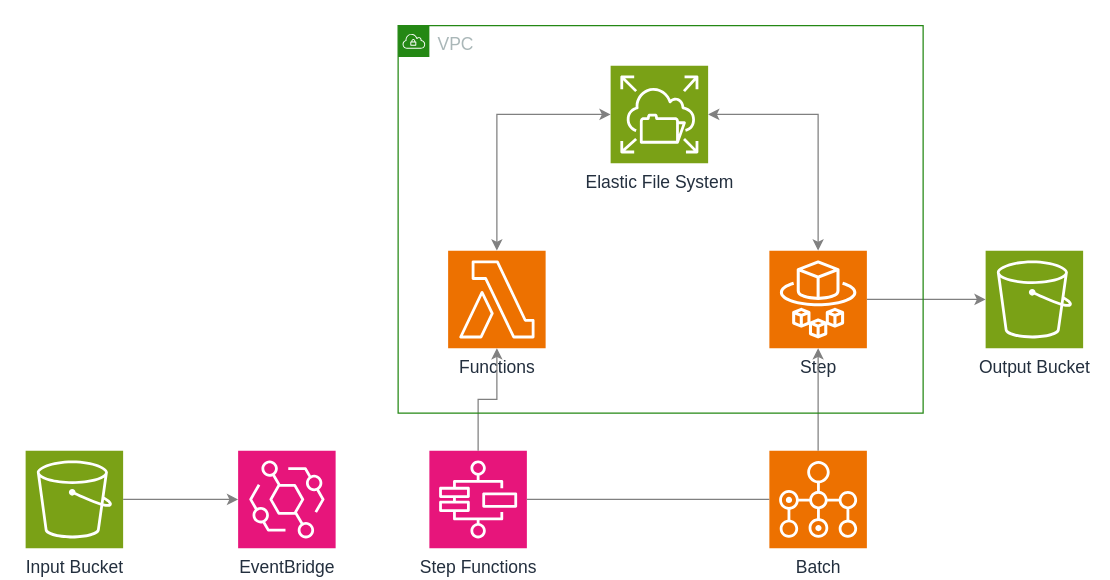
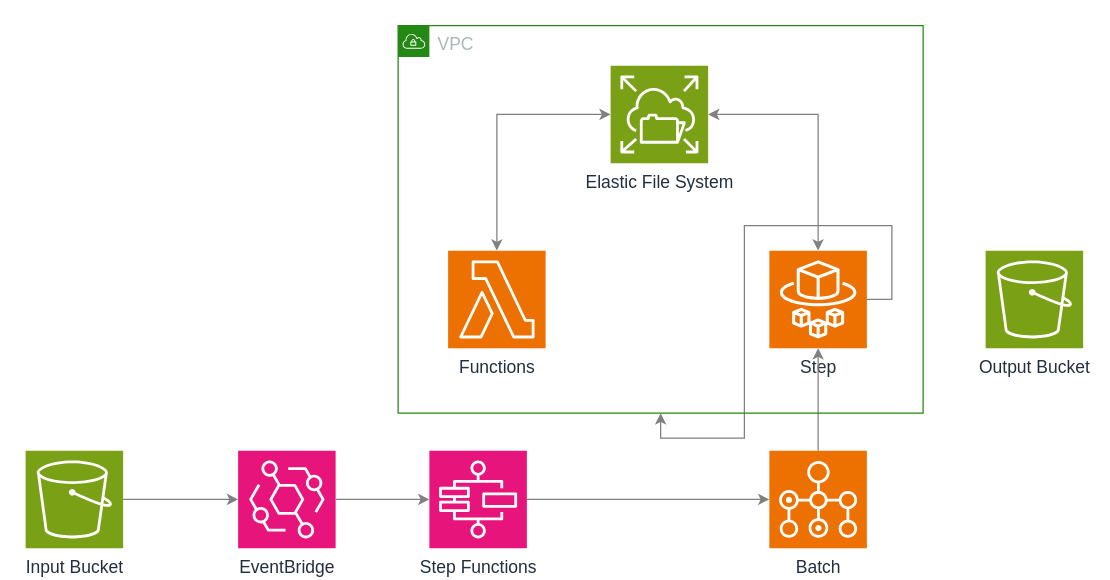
- <mxCell id="14" style="edgeStyle=orthogonalEdgeStyle;rounded=0;orthogonalLoop=1;jettySize=auto;html=1;exitX=1;exitY=0.5;exitDx=0;exitDy=0;exitPerimeter=0;entryX=0;entryY=0.5;entryDx=0;entryDy=0;entryPerimeter=0;fontSize=14;strokeColor=#808080;" edge="1" parent="1" source="7" target="9"><mxGeometry relative="1" as="geometry" /></mxCell>
+ <mxCell id="14" style="edgeStyle=orthogonalEdgeStyle;rounded=0;orthogonalLoop=1;jettySize=auto;html=1;exitX=1;exitY=0.5;exitDx=0;exitDy=0;exitPerimeter=0;fontSize=14;strokeColor=#808080;" edge="1" parent="1" source="7" target="18"><mxGeometry relative="1" as="geometry" /></mxCell>
- <mxCell id="15" style="edgeStyle=orthogonalEdgeStyle;rounded=0;orthogonalLoop=1;jettySize=auto;html=1;exitX=0.5;exitY=0;exitDx=0;exitDy=0;exitPerimeter=0;entryX=0.5;entryY=1;entryDx=0;entryDy=0;entryPerimeter=0;fontSize=14;strokeColor=#808080;startArrow=none;startFill=0;" edge="1" parent="1" source="4" target="6"><mxGeometry relative="1" as="geometry" /></mxCell>
+ <mxCell id="11" style="edgeStyle=orthogonalEdgeStyle;rounded=0;orthogonalLoop=1;jettySize=auto;html=1;entryX=0;entryY=0.5;entryDx=0;entryDy=0;entryPerimeter=0;fontSize=14;strokeColor=#808080;" edge="1" parent="1" source="3" target="4"><mxGeometry relative="1" as="geometry" /></mxCell>
- <mxCell id="16" style="edgeStyle=orthogonalEdgeStyle;rounded=0;orthogonalLoop=1;jettySize=auto;html=1;exitX=1;exitY=0.5;exitDx=0;exitDy=0;exitPerimeter=0;entryX=0;entryY=0.5;entryDx=0;entryDy=0;entryPerimeter=0;fontSize=14;strokeColor=#808080;startArrow=none;startFill=0;endArrow=none;" edge="1" parent="1" source="4" target="5"><mxGeometry relative="1" as="geometry" /></mxCell>
+ <mxCell id="16" style="edgeStyle=orthogonalEdgeStyle;rounded=0;orthogonalLoop=1;jettySize=auto;html=1;exitX=1;exitY=0.5;exitDx=0;exitDy=0;exitPerimeter=0;entryX=0;entryY=0.5;entryDx=0;entryDy=0;entryPerimeter=0;fontSize=14;strokeColor=#808080;startArrow=none;startFill=0;" edge="1" parent="1" source="4" target="5"><mxGeometry relative="1" as="geometry" /></mxCell>
